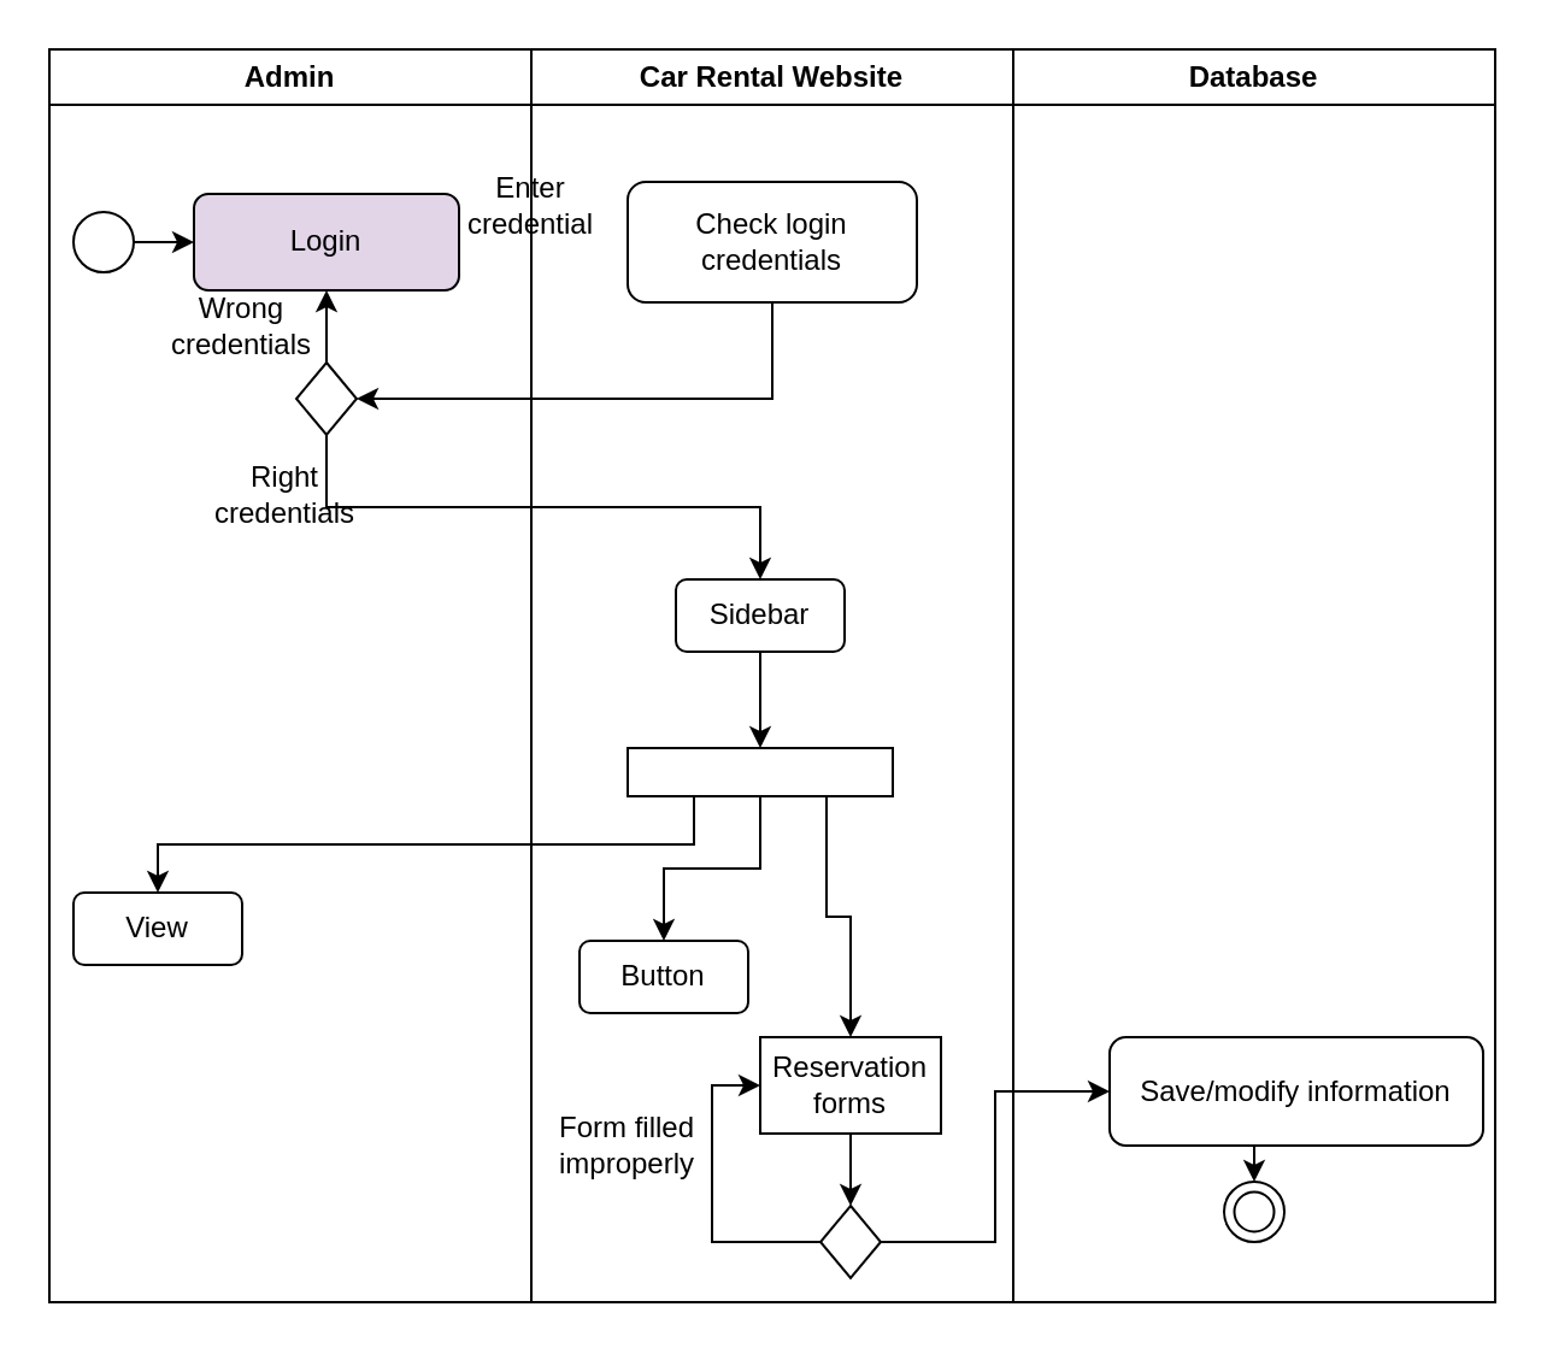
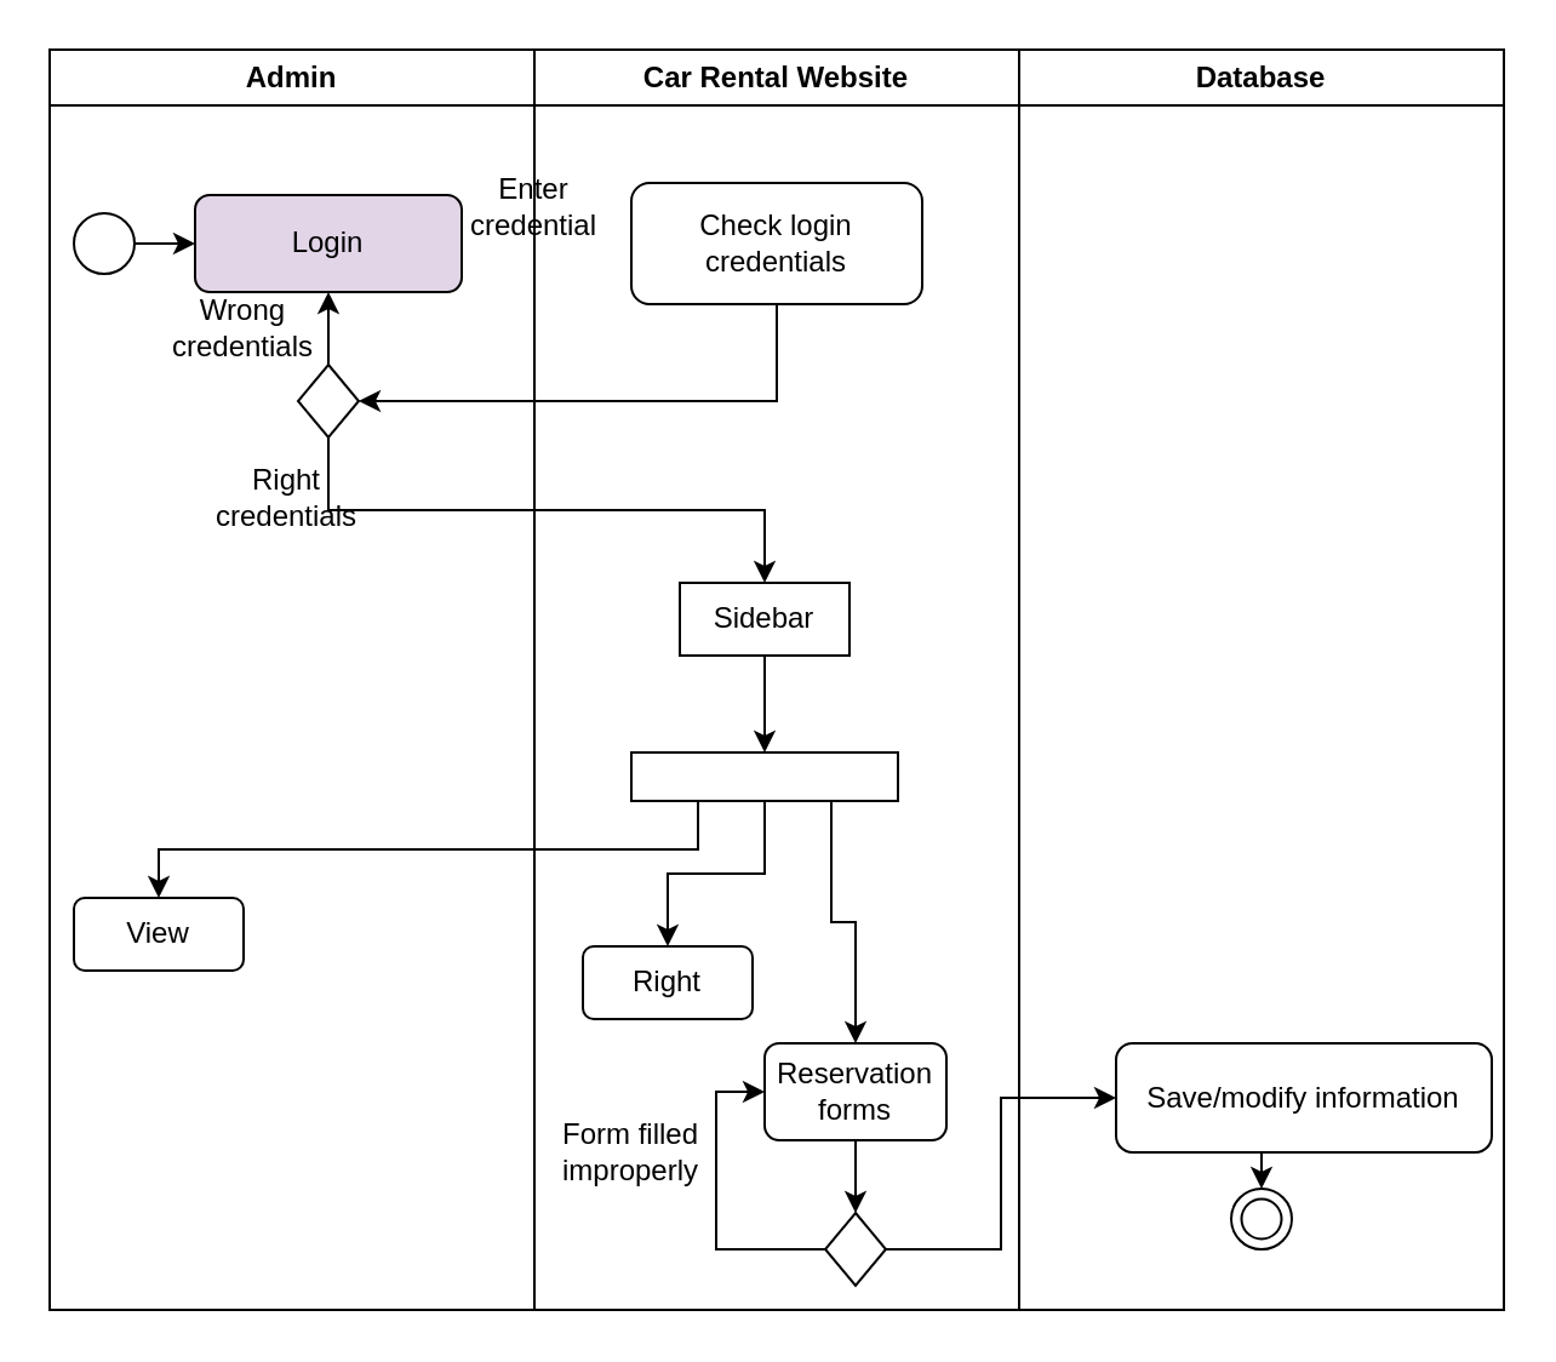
- <mxCell id="24" value="Sidebar" style="rounded=1;whiteSpace=wrap;html=1;" parent="11" vertex="1"><mxGeometry x="60" y="220" width="70" height="30" as="geometry" /></mxCell>
+ <mxCell id="24" value="Sidebar" style="whiteSpace=wrap;html=1;rounded=0;" parent="11" vertex="1"><mxGeometry x="60" y="220" width="70" height="30" as="geometry" /></mxCell>
- <mxCell id="17" value="Button" style="rounded=1;whiteSpace=wrap;html=1;" parent="11" vertex="1"><mxGeometry x="20" y="370" width="70" height="30" as="geometry" /></mxCell>
+ <mxCell id="17" value="Right" style="rounded=1;whiteSpace=wrap;html=1;" parent="11" vertex="1"><mxGeometry x="20" y="370" width="70" height="30" as="geometry" /></mxCell>
- <mxCell id="19" value="Reservation forms" style="whiteSpace=wrap;html=1;rounded=0;" parent="11" vertex="1"><mxGeometry x="95" y="410" width="75" height="40" as="geometry" /></mxCell>
+ <mxCell id="19" value="Reservation forms" style="rounded=1;whiteSpace=wrap;html=1;" parent="11" vertex="1"><mxGeometry x="95" y="410" width="75" height="40" as="geometry" /></mxCell>
